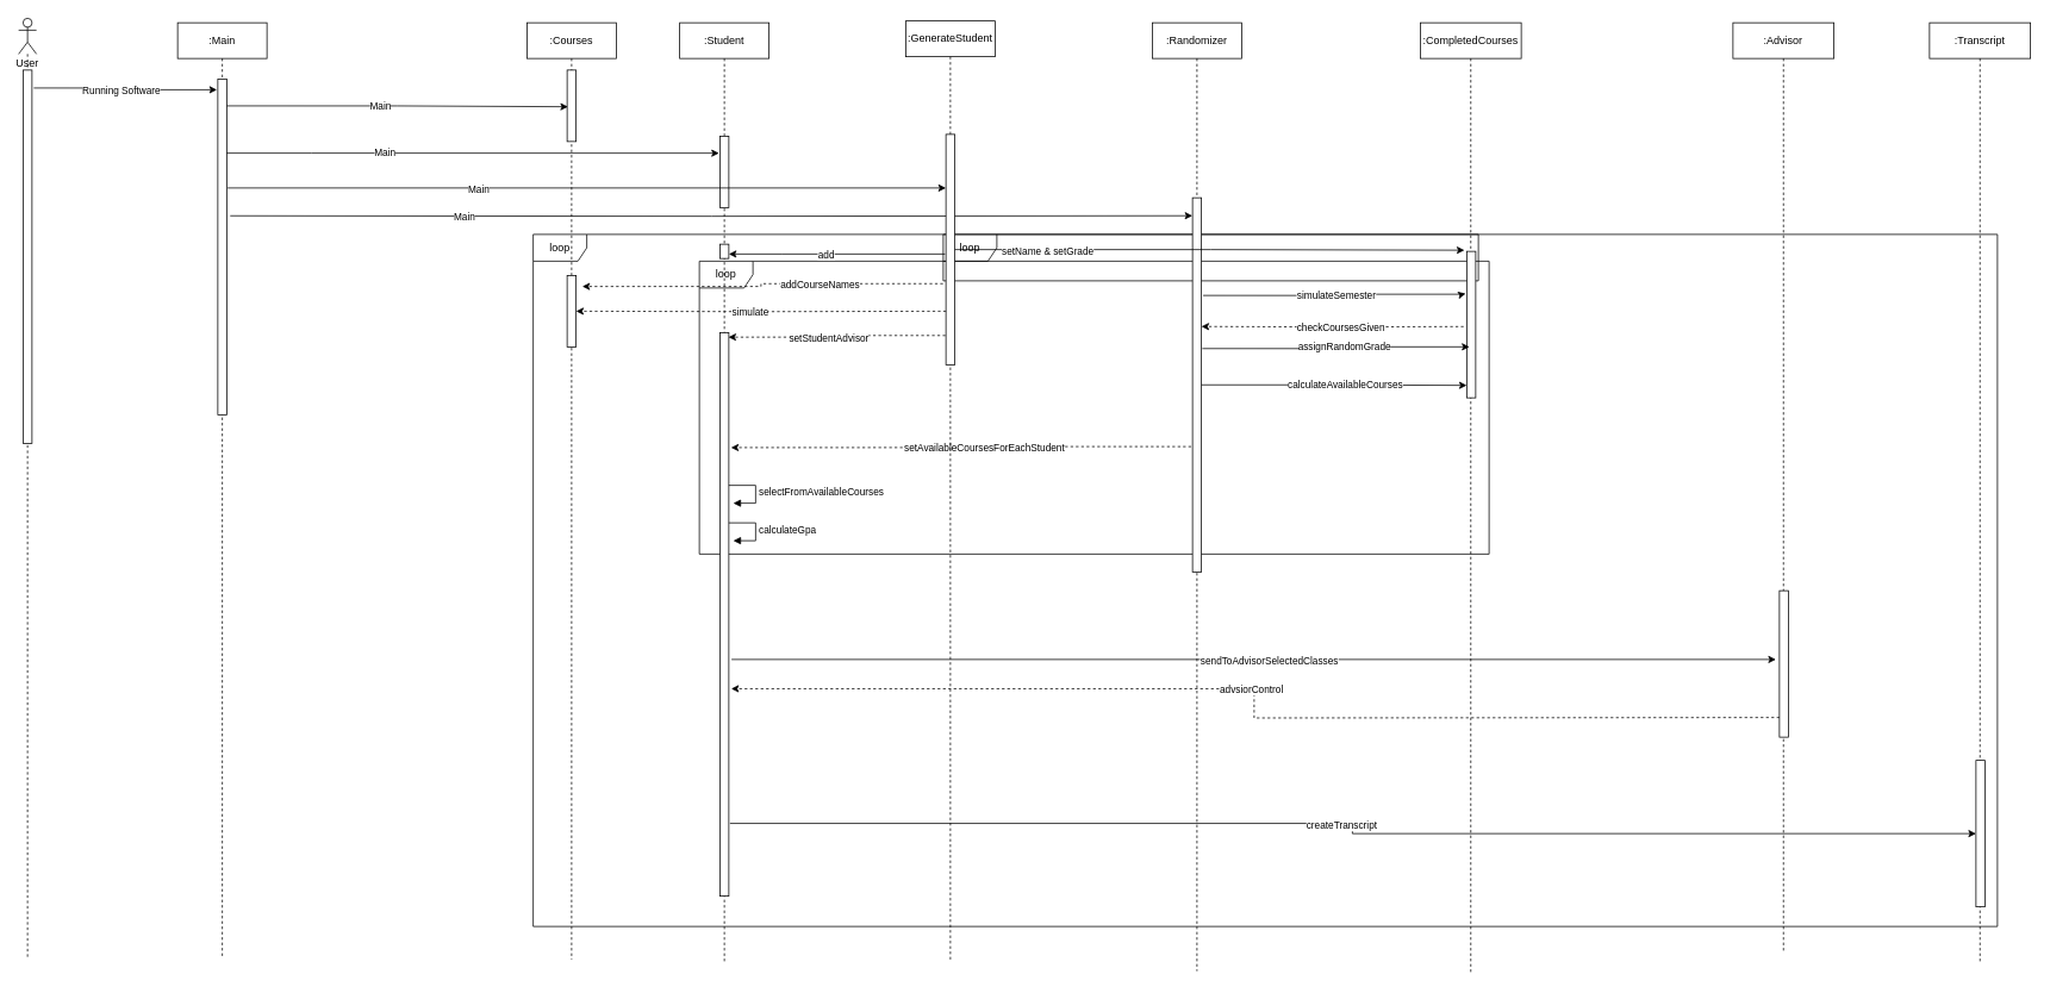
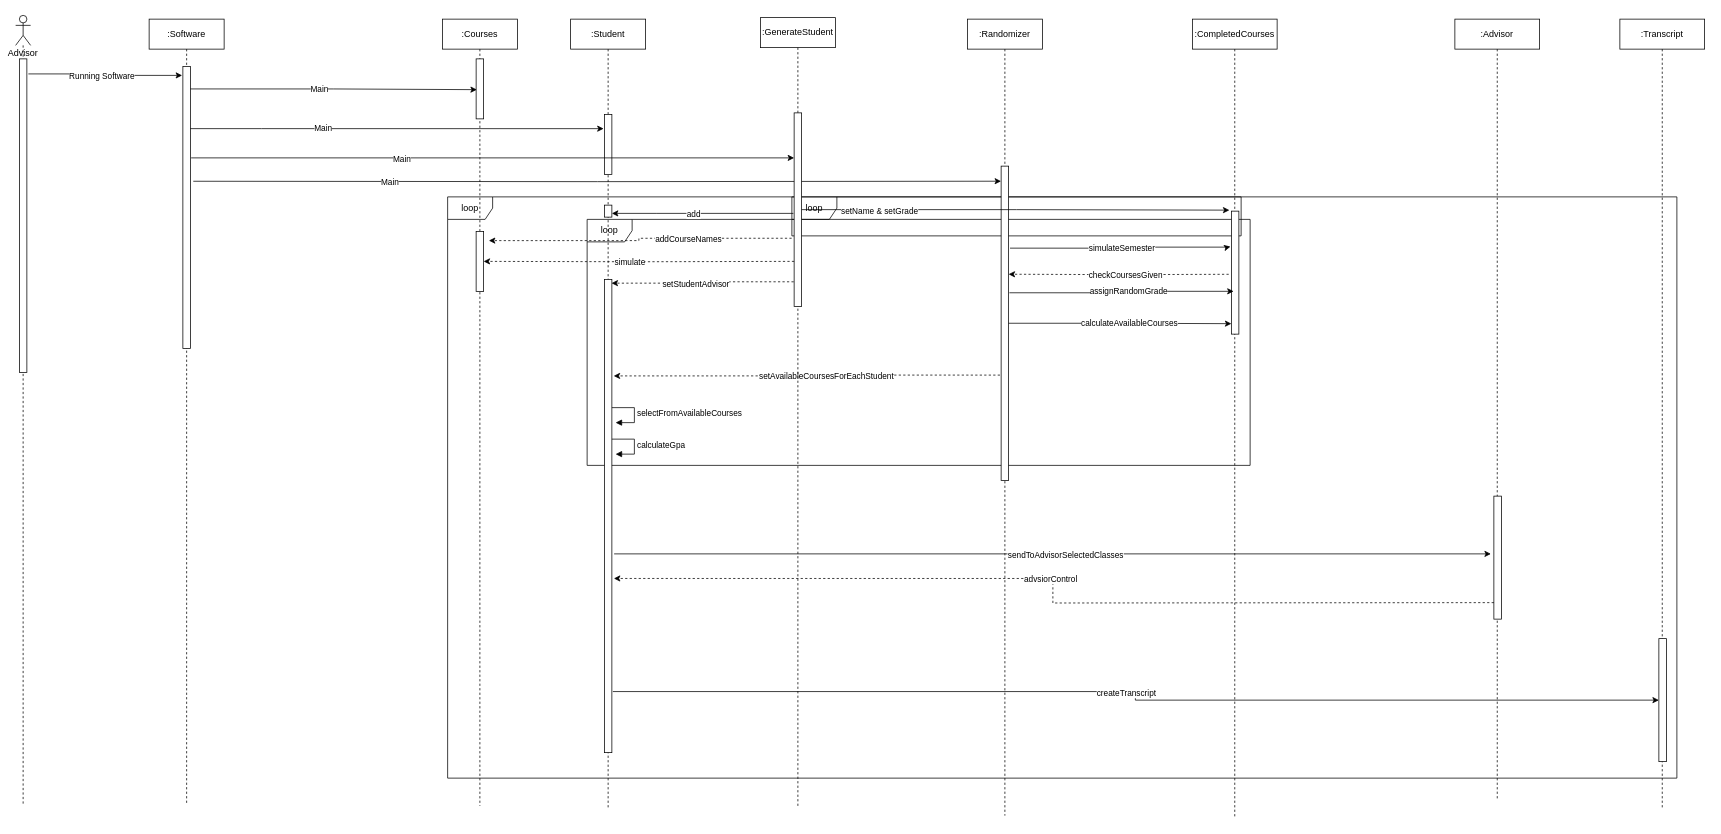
- <mxCell id="9" value=":Main" style="shape=umlLifeline;perimeter=lifelinePerimeter;whiteSpace=wrap;html=1;container=1;collapsible=0;recursiveResize=0;outlineConnect=0;" parent="1" vertex="1"><mxGeometry x="198" y="25" width="100" height="1046" as="geometry" /></mxCell>
+ <mxCell id="9" value=":Software" style="shape=umlLifeline;perimeter=lifelinePerimeter;whiteSpace=wrap;html=1;container=1;collapsible=0;recursiveResize=0;outlineConnect=0;" parent="1" vertex="1"><mxGeometry x="198" y="25" width="100" height="1046" as="geometry" /></mxCell>
- <mxCell id="5" value="User" style="shape=umlLifeline;participant=umlActor;perimeter=lifelinePerimeter;whiteSpace=wrap;html=1;container=1;collapsible=0;recursiveResize=0;verticalAlign=top;spacingTop=36;outlineConnect=0;" parent="1" vertex="1"><mxGeometry x="20" y="20" width="20" height="1053" as="geometry" /></mxCell>
+ <mxCell id="5" value="Advisor" style="shape=umlLifeline;participant=umlActor;perimeter=lifelinePerimeter;whiteSpace=wrap;html=1;container=1;collapsible=0;recursiveResize=0;verticalAlign=top;spacingTop=36;outlineConnect=0;" parent="1" vertex="1"><mxGeometry x="20" y="20" width="20" height="1053" as="geometry" /></mxCell>
